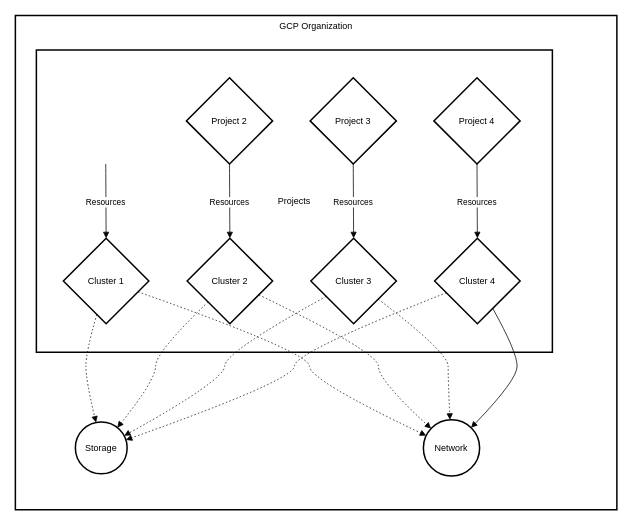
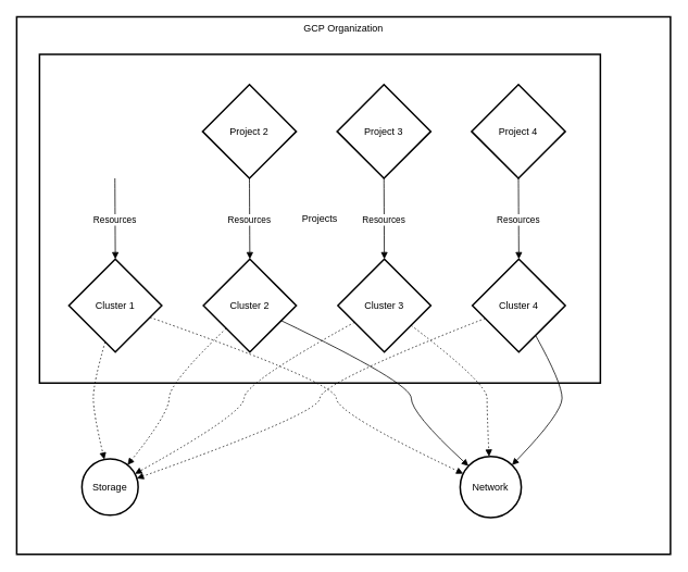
- <mxCell id="21" value="" style="curved=1;dashed=1;dashPattern=2 3;startArrow=none;endArrow=block;exitX=1;exitY=0.74;entryX=0;entryY=0.03;" edge="1" parent="2" source="7" target="13"><mxGeometry relative="1" as="geometry"><Array as="points"><mxPoint x="484" y="449" /><mxPoint x="484" y="486" /></Array></mxGeometry></mxCell>
+ <mxCell id="21" value="" style="curved=1;dashed=0;dashPattern=2 3;startArrow=none;endArrow=block;exitX=1;exitY=0.74;entryX=0;entryY=0.03;" edge="1" parent="2" source="7" target="13"><mxGeometry relative="1" as="geometry"><Array as="points"><mxPoint x="484" y="449" /><mxPoint x="484" y="486" /></Array></mxGeometry></mxCell>
